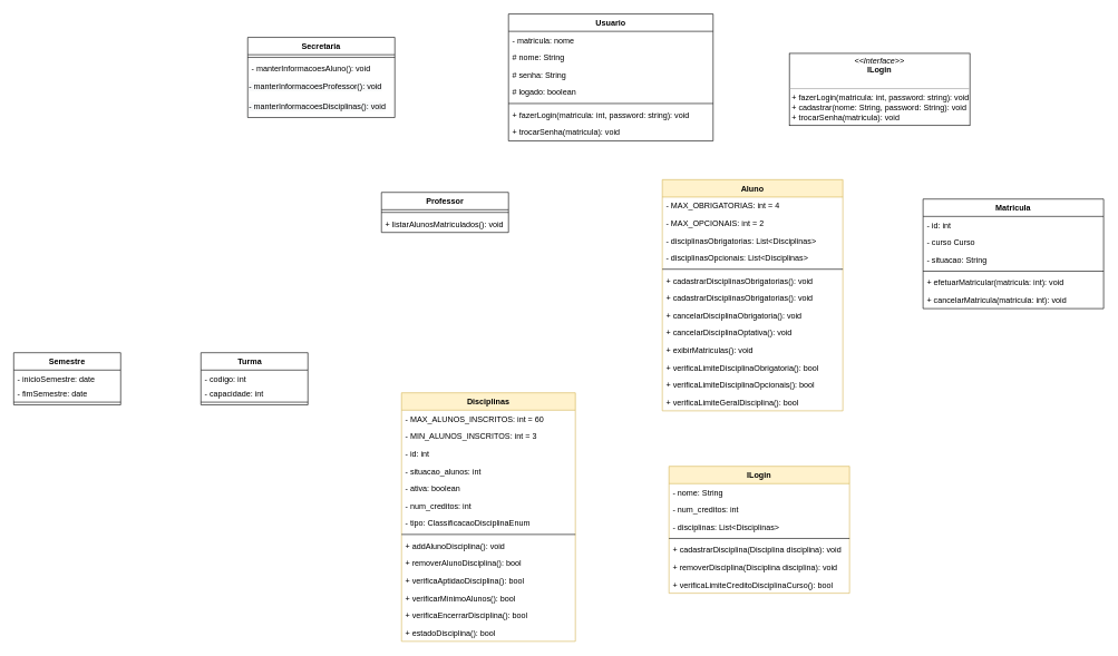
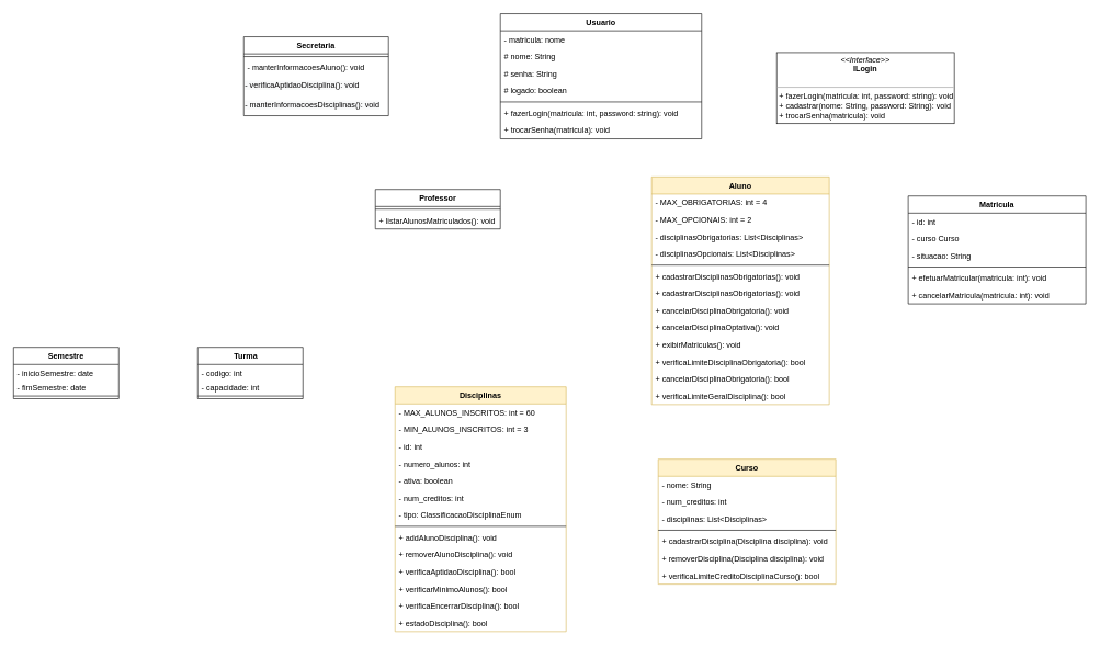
- <mxCell id="30" value="&lt;span style=&quot;color: rgb(0 , 0 , 0) ; font-family: &amp;#34;helvetica&amp;#34; ; font-size: 12px ; font-style: normal ; font-weight: 400 ; letter-spacing: normal ; text-align: left ; text-indent: 0px ; text-transform: none ; word-spacing: 0px ; background-color: rgb(248 , 249 , 250) ; display: inline ; float: none&quot;&gt;- manterInformacoesProfessor(): void&lt;/span&gt;" style="text;whiteSpace=wrap;html=1;" parent="27" vertex="1"><mxGeometry y="60" width="220" height="30" as="geometry" /></mxCell>
+ <mxCell id="30" value="&lt;span style=&quot;color: rgb(0 , 0 , 0) ; font-family: &amp;#34;helvetica&amp;#34; ; font-size: 12px ; font-style: normal ; font-weight: 400 ; letter-spacing: normal ; text-align: left ; text-indent: 0px ; text-transform: none ; word-spacing: 0px ; background-color: rgb(248 , 249 , 250) ; display: inline ; float: none&quot;&gt;- verificaAptidaoDisciplina(): void&lt;/span&gt;" style="text;whiteSpace=wrap;html=1;" parent="27" vertex="1"><mxGeometry y="60" width="220" height="30" as="geometry" /></mxCell>
- <mxCell id="25" value="+ verificaLimiteDisciplinaOpcionais(): bool" style="text;strokeColor=none;fillColor=none;align=left;verticalAlign=top;spacingLeft=4;spacingRight=4;overflow=hidden;rotatable=0;points=[[0,0.5],[1,0.5]];portConstraint=eastwest;" parent="13" vertex="1"><mxGeometry y="294" width="270" height="26" as="geometry" /></mxCell>
+ <mxCell id="25" value="+ cancelarDisciplinaObrigatoria(): bool" style="text;strokeColor=none;fillColor=none;align=left;verticalAlign=top;spacingLeft=4;spacingRight=4;overflow=hidden;rotatable=0;points=[[0,0.5],[1,0.5]];portConstraint=eastwest;" parent="13" vertex="1"><mxGeometry y="294" width="270" height="26" as="geometry" /></mxCell>
- <mxCell id="60" value="- situacao_alunos: int" style="text;strokeColor=none;fillColor=none;align=left;verticalAlign=top;spacingLeft=4;spacingRight=4;overflow=hidden;rotatable=0;points=[[0,0.5],[1,0.5]];portConstraint=eastwest;" parent="56" vertex="1"><mxGeometry y="104" width="260" height="26" as="geometry" /></mxCell>
+ <mxCell id="60" value="- numero_alunos: int" style="text;strokeColor=none;fillColor=none;align=left;verticalAlign=top;spacingLeft=4;spacingRight=4;overflow=hidden;rotatable=0;points=[[0,0.5],[1,0.5]];portConstraint=eastwest;" parent="56" vertex="1"><mxGeometry y="104" width="260" height="26" as="geometry" /></mxCell>
- <mxCell id="32" value="ILogin" style="swimlane;fontStyle=1;align=center;verticalAlign=top;childLayout=stackLayout;horizontal=1;startSize=26;horizontalStack=0;resizeParent=1;resizeParentMax=0;resizeLast=0;collapsible=1;marginBottom=0;fillColor=#fff2cc;strokeColor=#d6b656;" parent="1" vertex="1"><mxGeometry x="1000" y="697" width="270" height="190" as="geometry" /></mxCell>
+ <mxCell id="32" value="Curso" style="swimlane;fontStyle=1;align=center;verticalAlign=top;childLayout=stackLayout;horizontal=1;startSize=26;horizontalStack=0;resizeParent=1;resizeParentMax=0;resizeLast=0;collapsible=1;marginBottom=0;fillColor=#fff2cc;strokeColor=#d6b656;" parent="1" vertex="1"><mxGeometry x="1000" y="697" width="270" height="190" as="geometry" /></mxCell>
- <mxCell id="66" value="+ removerAlunoDisciplina(): bool" style="text;strokeColor=none;fillColor=none;align=left;verticalAlign=top;spacingLeft=4;spacingRight=4;overflow=hidden;rotatable=0;points=[[0,0.5],[1,0.5]];portConstraint=eastwest;" vertex="1" parent="56"><mxGeometry y="242" width="260" height="26" as="geometry" /></mxCell>
+ <mxCell id="66" value="+ removerAlunoDisciplina(): void" style="text;strokeColor=none;fillColor=none;align=left;verticalAlign=top;spacingLeft=4;spacingRight=4;overflow=hidden;rotatable=0;points=[[0,0.5],[1,0.5]];portConstraint=eastwest;" vertex="1" parent="56"><mxGeometry y="242" width="260" height="26" as="geometry" /></mxCell>
